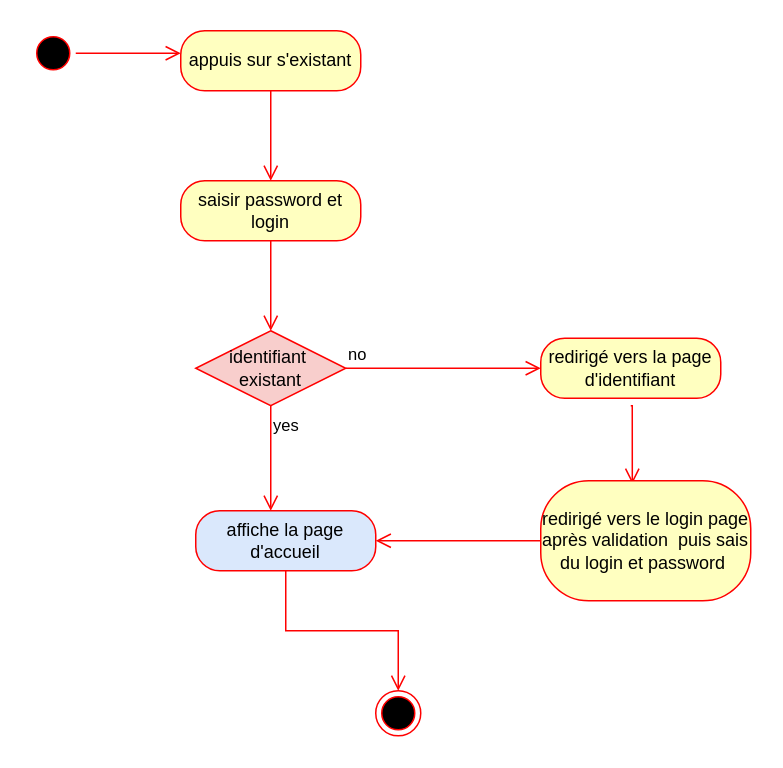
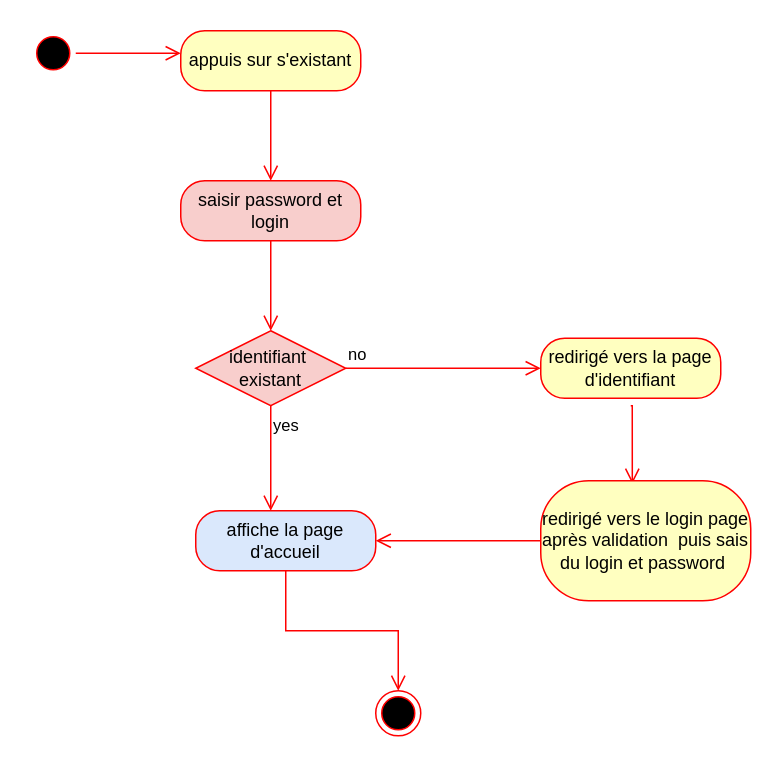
- <mxCell id="7" value="saisir password et login" style="rounded=1;whiteSpace=wrap;html=1;arcSize=40;fontColor=#000000;fillColor=#ffffc0;strokeColor=#ff0000;" vertex="1" parent="1"><mxGeometry x="120" y="120" width="120" height="40" as="geometry" /></mxCell>
+ <mxCell id="7" value="saisir password et login" style="rounded=1;whiteSpace=wrap;html=1;arcSize=40;fontColor=#000000;fillColor=#f8cecc;strokeColor=#ff0000;" vertex="1" parent="1"><mxGeometry x="120" y="120" width="120" height="40" as="geometry" /></mxCell>
